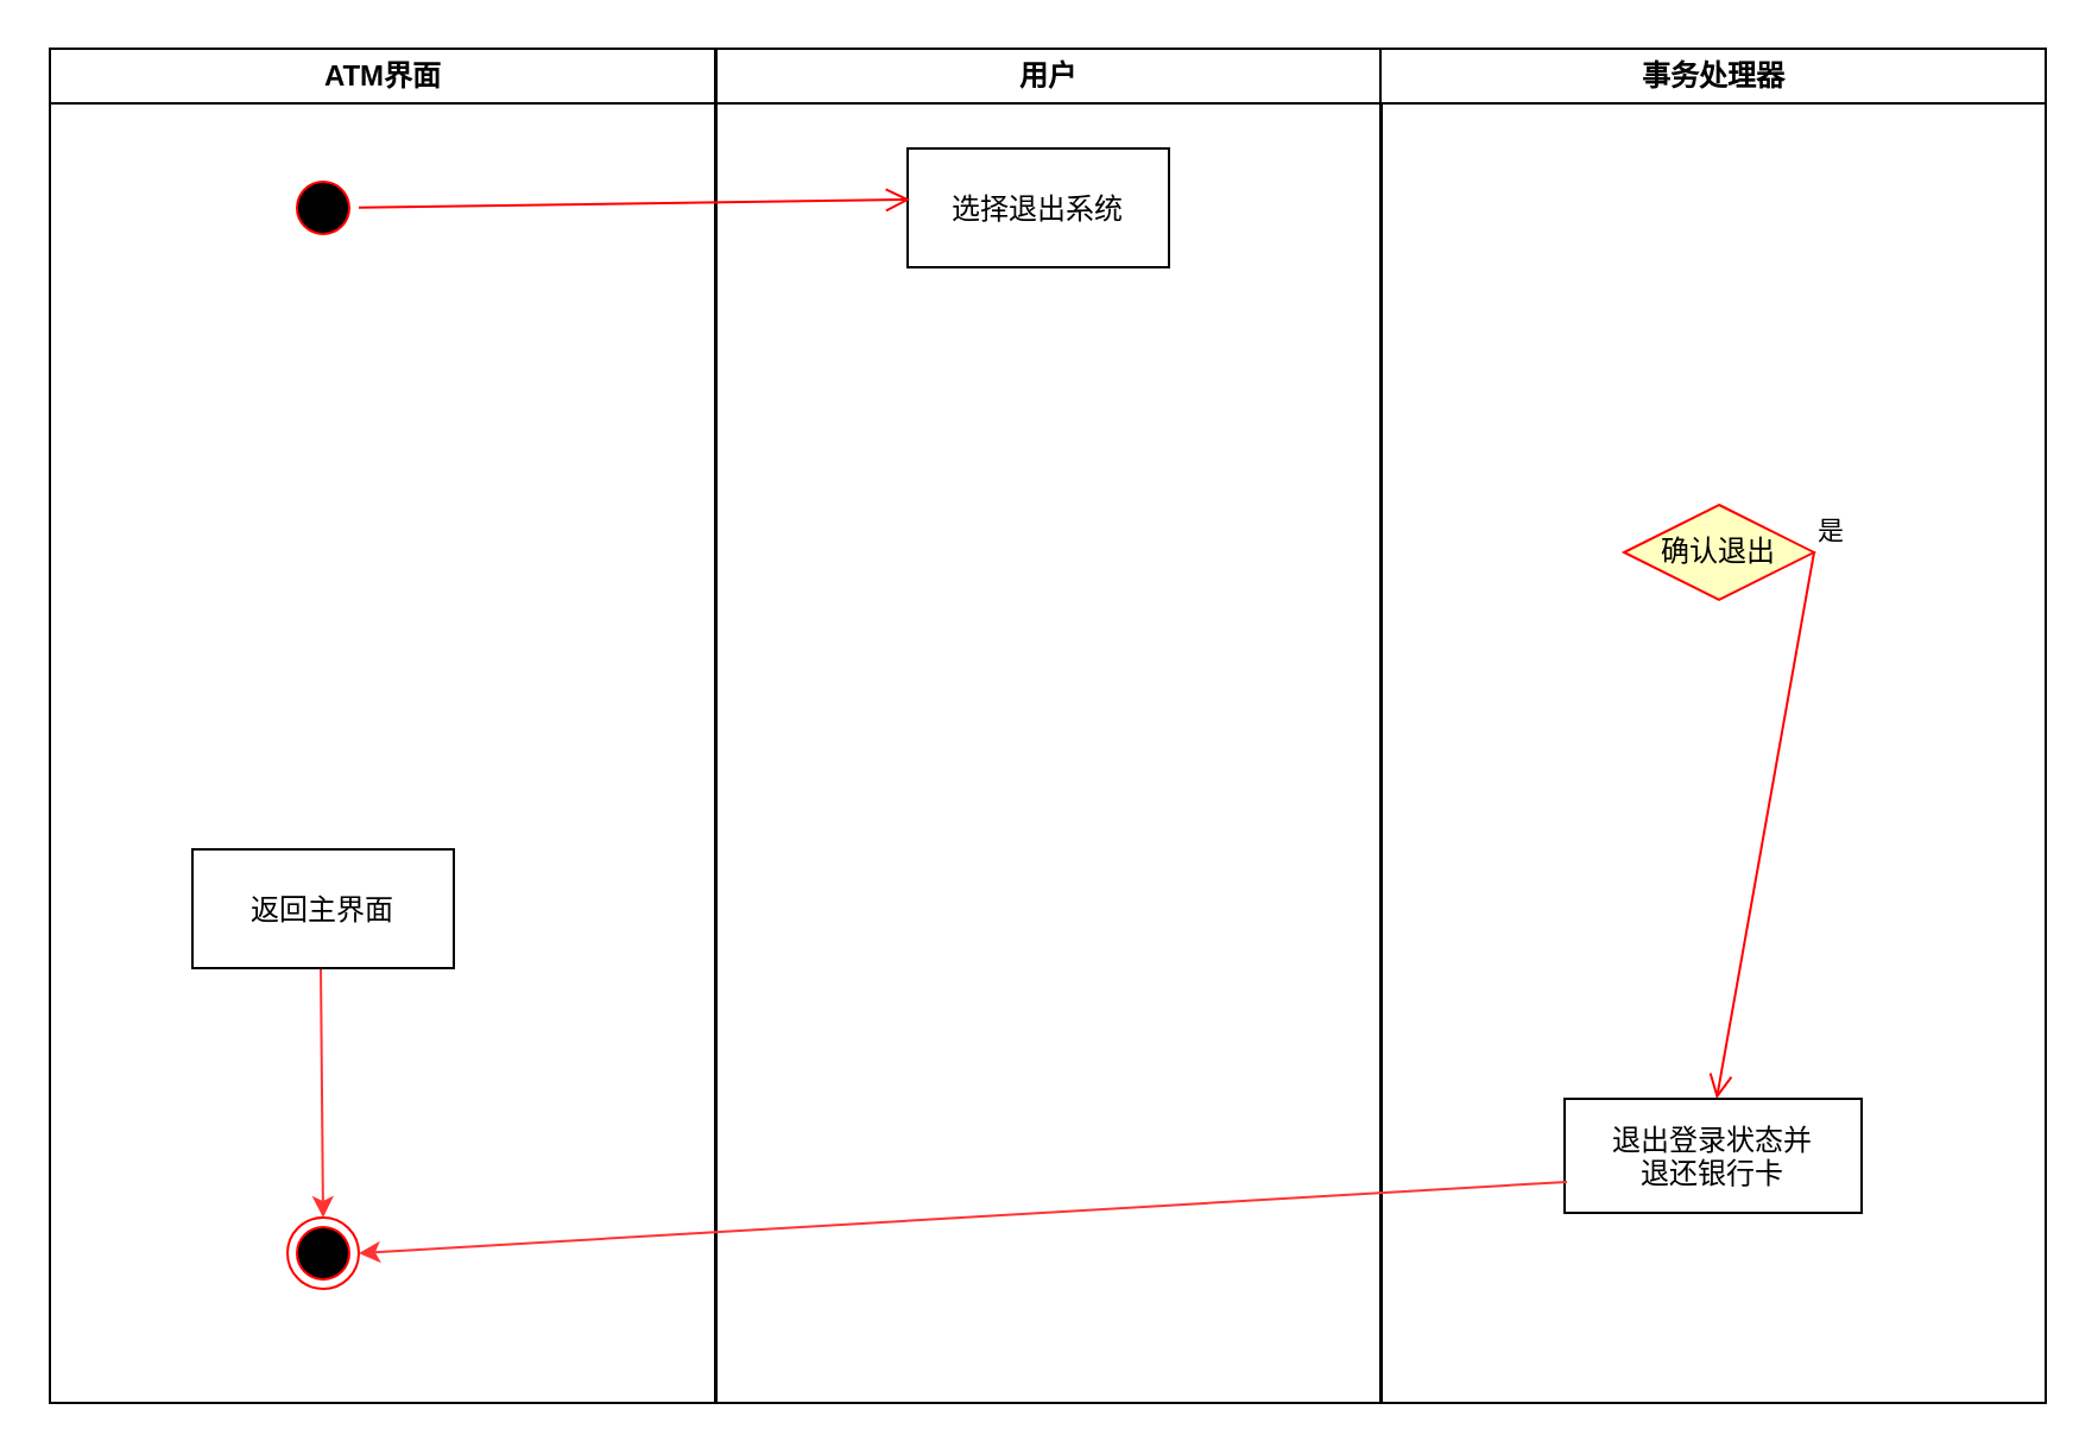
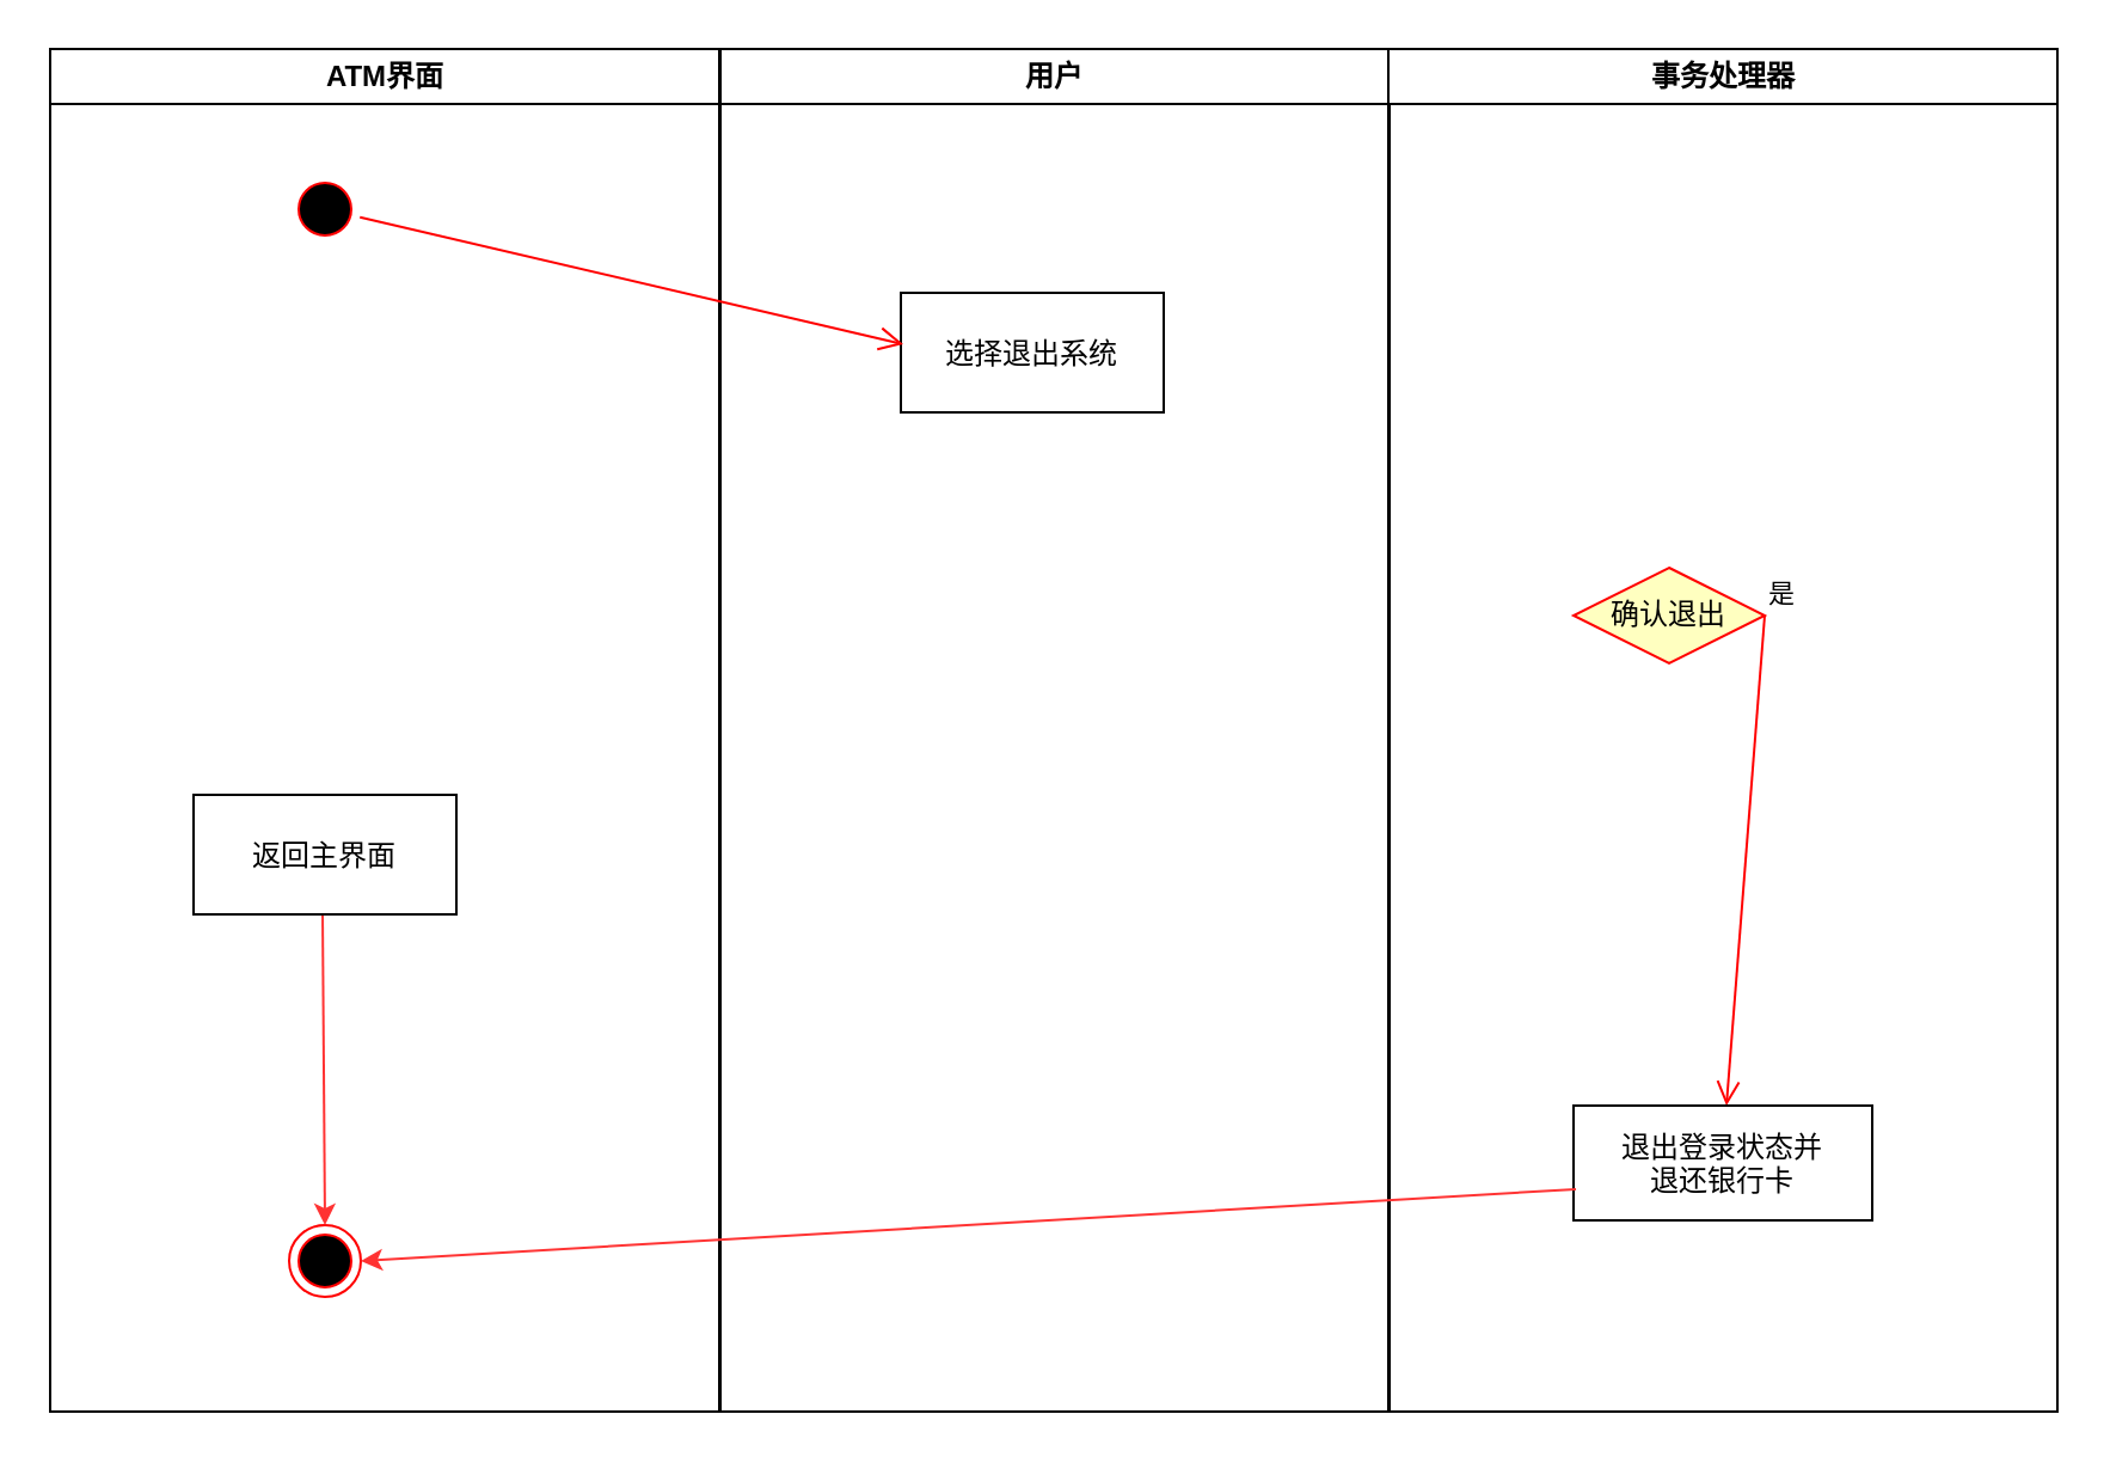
- <mxCell id="8" value="选择退出系统" style="" parent="7" vertex="1"><mxGeometry x="80.5" y="42" width="110" height="50" as="geometry" /></mxCell>
+ <mxCell id="8" value="选择退出系统" style="" parent="7" vertex="1"><mxGeometry x="75.5" y="102" width="110" height="50" as="geometry" /></mxCell>
- <mxCell id="10" value="确认退出" style="rhombus;whiteSpace=wrap;html=1;fillColor=#ffffc0;strokeColor=#ff0000;" vertex="1" parent="9"><mxGeometry x="102.5" y="192" width="80" height="40" as="geometry" /></mxCell>
+ <mxCell id="10" value="确认退出" style="rhombus;whiteSpace=wrap;html=1;fillColor=#ffffc0;strokeColor=#ff0000;" vertex="1" parent="9"><mxGeometry x="77.5" y="217" width="80" height="40" as="geometry" /></mxCell>
- <mxCell id="5" value="返回主界面" style="" parent="2" vertex="1"><mxGeometry x="60" y="337" width="110" height="50" as="geometry" /></mxCell>
+ <mxCell id="5" value="返回主界面" style="" parent="2" vertex="1"><mxGeometry x="60" y="312" width="110" height="50" as="geometry" /></mxCell>
